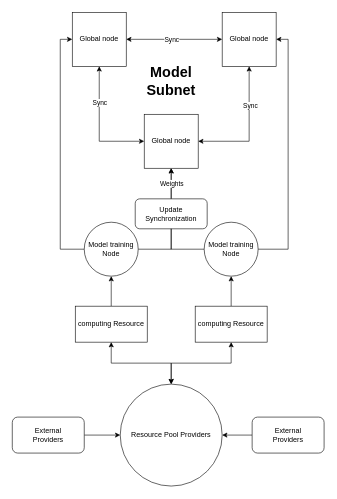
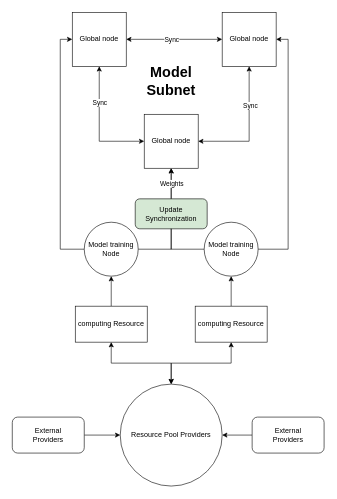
- <mxCell id="30" value="Update Synchronization" style="rounded=1;whiteSpace=wrap;html=1;" vertex="1" parent="1"><mxGeometry x="225" y="331" width="120" height="50" as="geometry" /></mxCell>
+ <mxCell id="30" value="Update Synchronization" style="rounded=1;whiteSpace=wrap;html=1;fillColor=#d5e8d4;" vertex="1" parent="1"><mxGeometry x="225" y="331" width="120" height="50" as="geometry" /></mxCell>
